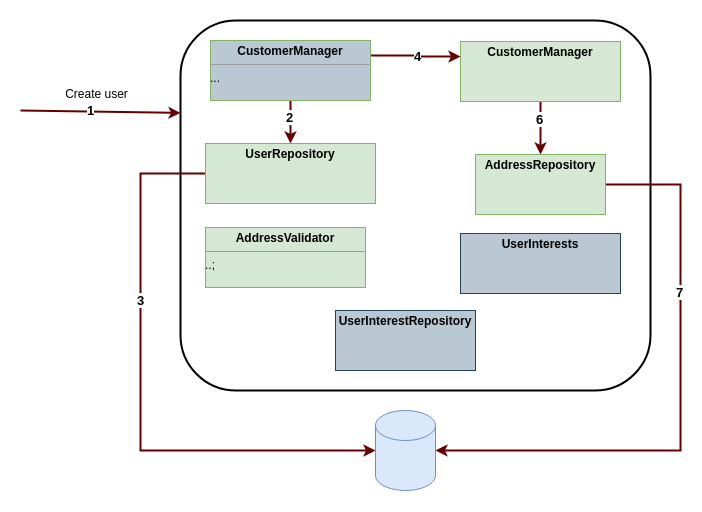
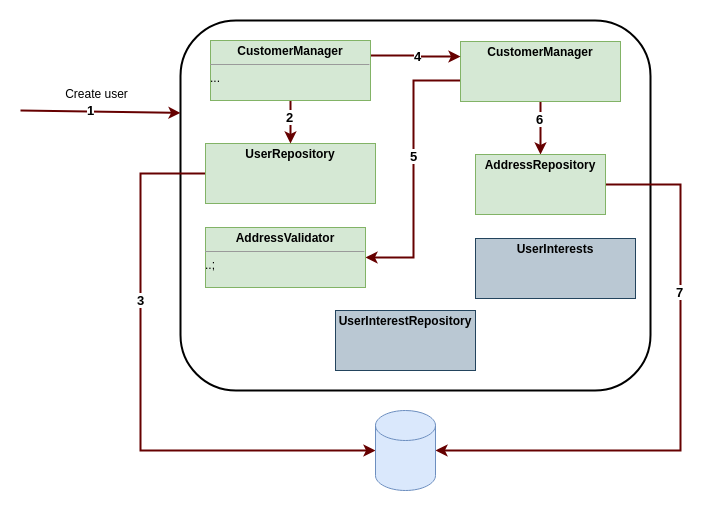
- <mxCell id="19" value="&lt;p style=&quot;margin:0px;margin-top:4px;text-align:center;&quot;&gt;&lt;b&gt;CustomerManager&lt;/b&gt;&lt;/p&gt;&lt;hr size=&quot;1&quot;&gt;&lt;div style=&quot;height:2px;&quot;&gt;...&lt;/div&gt;" style="verticalAlign=top;align=left;overflow=fill;fontSize=12;fontFamily=Helvetica;html=1;whiteSpace=wrap;fillColor=#bac8d3;strokeColor=#82b366;" parent="1" vertex="1"><mxGeometry x="210" y="40" width="160" height="60" as="geometry" /></mxCell>
+ <mxCell id="19" value="&lt;p style=&quot;margin:0px;margin-top:4px;text-align:center;&quot;&gt;&lt;b&gt;CustomerManager&lt;/b&gt;&lt;/p&gt;&lt;hr size=&quot;1&quot;&gt;&lt;div style=&quot;height:2px;&quot;&gt;...&lt;/div&gt;" style="verticalAlign=top;align=left;overflow=fill;fontSize=12;fontFamily=Helvetica;html=1;whiteSpace=wrap;fillColor=#d5e8d4;strokeColor=#82b366;" parent="1" vertex="1"><mxGeometry x="210" y="40" width="160" height="60" as="geometry" /></mxCell>
+ <mxCell id="5" style="edgeStyle=orthogonalEdgeStyle;rounded=0;orthogonalLoop=1;jettySize=auto;html=1;entryX=1;entryY=0.5;entryDx=0;entryDy=0;fontStyle=1;strokeWidth=2;strokeColor=#660000;fontSize=11;" edge="1" parent="1" source="7" target="8"><mxGeometry relative="1" as="geometry"><Array as="points"><mxPoint x="413" y="80" /><mxPoint x="413" y="257" /></Array></mxGeometry></mxCell>
+ <mxCell id="6" value="5" style="edgeLabel;html=1;align=center;verticalAlign=middle;resizable=0;points=[];fontSize=13;fontStyle=1" vertex="1" connectable="0" parent="5"><mxGeometry x="-0.102" y="1" relative="1" as="geometry"><mxPoint x="-2" as="offset" /></mxGeometry></mxCell>
- <mxCell id="20" value="&lt;p style=&quot;margin:0px;margin-top:4px;text-align:center;&quot;&gt;&lt;b&gt;UserInterests&lt;/b&gt;&lt;/p&gt;" style="verticalAlign=top;align=left;overflow=fill;fontSize=12;fontFamily=Helvetica;html=1;whiteSpace=wrap;fillColor=#bac8d3;strokeColor=#23445d;" parent="1" vertex="1"><mxGeometry x="460" y="233" width="160" height="60" as="geometry" /></mxCell>
+ <mxCell id="20" value="&lt;p style=&quot;margin:0px;margin-top:4px;text-align:center;&quot;&gt;&lt;b&gt;UserInterests&lt;/b&gt;&lt;/p&gt;" style="verticalAlign=top;align=left;overflow=fill;fontSize=12;fontFamily=Helvetica;html=1;whiteSpace=wrap;fillColor=#bac8d3;strokeColor=#23445d;" parent="1" vertex="1"><mxGeometry x="475" y="238" width="160" height="60" as="geometry" /></mxCell>
